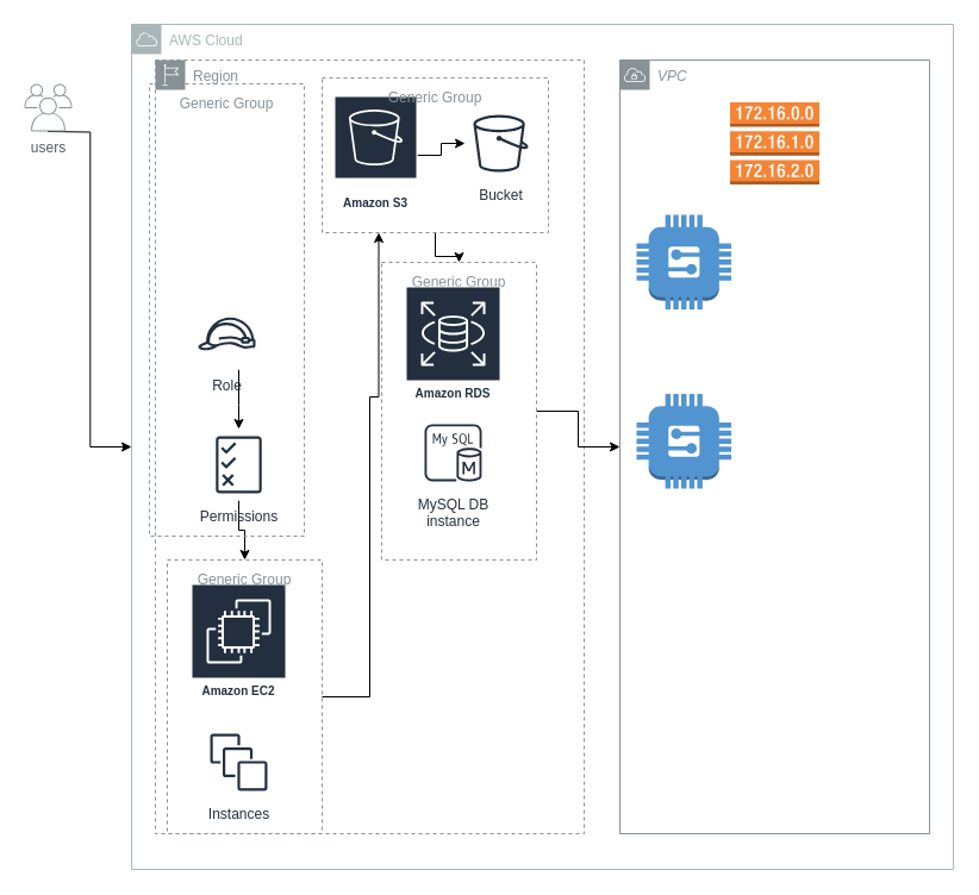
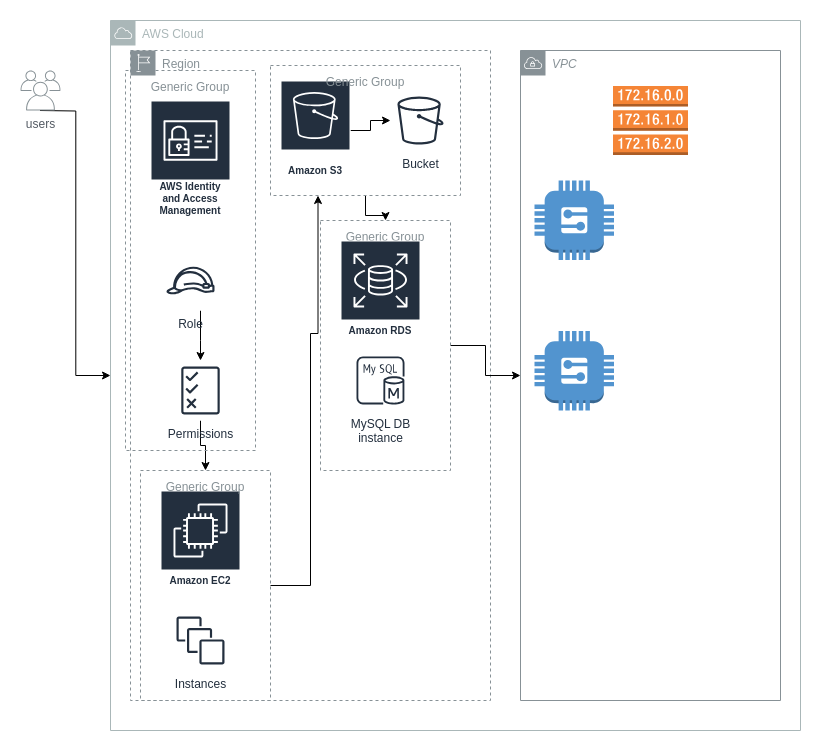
+ <mxCell id="6" value="AWS Identity and Access Management" style="sketch=0;outlineConnect=0;fontColor=#232F3E;gradientColor=none;strokeColor=#ffffff;fillColor=#232F3E;dashed=0;verticalLabelPosition=middle;verticalAlign=bottom;align=center;html=1;whiteSpace=wrap;fontSize=10;fontStyle=1;spacing=3;shape=mxgraph.aws4.productIcon;prIcon=mxgraph.aws4.identity_and_access_management;" vertex="1" parent="1"><mxGeometry x="150" y="100" width="80" height="120" as="geometry" /></mxCell>
